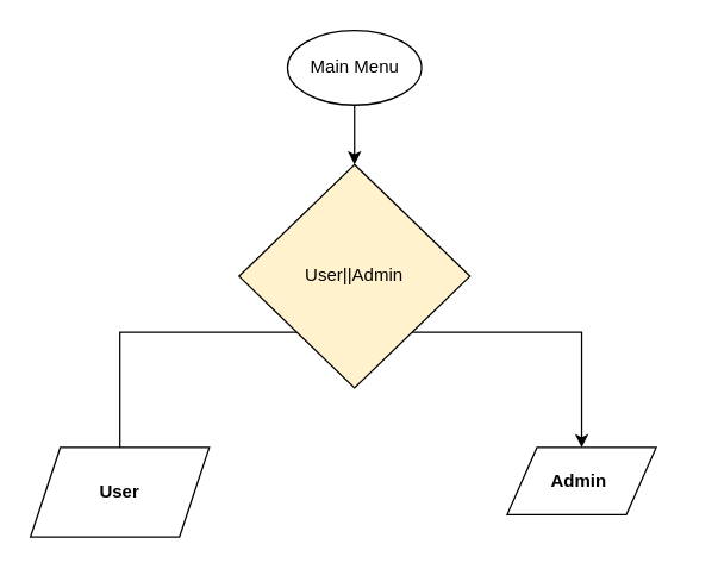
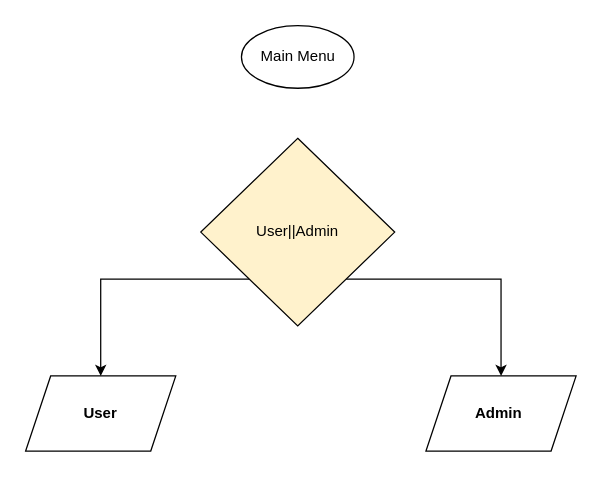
- <mxCell id="2" style="edgeStyle=orthogonalEdgeStyle;rounded=0;orthogonalLoop=1;jettySize=auto;html=1;exitX=1;exitY=0.5;exitDx=0;exitDy=0;entryX=0.5;entryY=0;entryDx=0;entryDy=0;" parent="1" source="3" target="8" edge="1"><mxGeometry relative="1" as="geometry" /></mxCell>
- <mxCell id="7" style="edgeStyle=orthogonalEdgeStyle;rounded=0;orthogonalLoop=1;jettySize=auto;html=1;exitX=0;exitY=1;exitDx=0;exitDy=0;entryX=0.5;entryY=0;entryDx=0;entryDy=0;endArrow=none;" parent="1" source="8" target="4" edge="1"><mxGeometry relative="1" as="geometry" /></mxCell>
+ <mxCell id="7" style="edgeStyle=orthogonalEdgeStyle;rounded=0;orthogonalLoop=1;jettySize=auto;html=1;exitX=0;exitY=1;exitDx=0;exitDy=0;entryX=0.5;entryY=0;entryDx=0;entryDy=0;" parent="1" source="8" target="4" edge="1"><mxGeometry relative="1" as="geometry" /></mxCell>
- <mxCell id="5" value="Admin&amp;nbsp; " style="shape=parallelogram;perimeter=parallelogramPerimeter;whiteSpace=wrap;html=1;fixedSize=1;fontStyle=1" parent="1" vertex="1"><mxGeometry x="340" y="300" width="100" height="45" as="geometry" /></mxCell>
+ <mxCell id="5" value="Admin&amp;nbsp; " style="shape=parallelogram;perimeter=parallelogramPerimeter;whiteSpace=wrap;html=1;fixedSize=1;fontStyle=1" parent="1" vertex="1"><mxGeometry x="340" y="300" width="120" height="60" as="geometry" /></mxCell>
